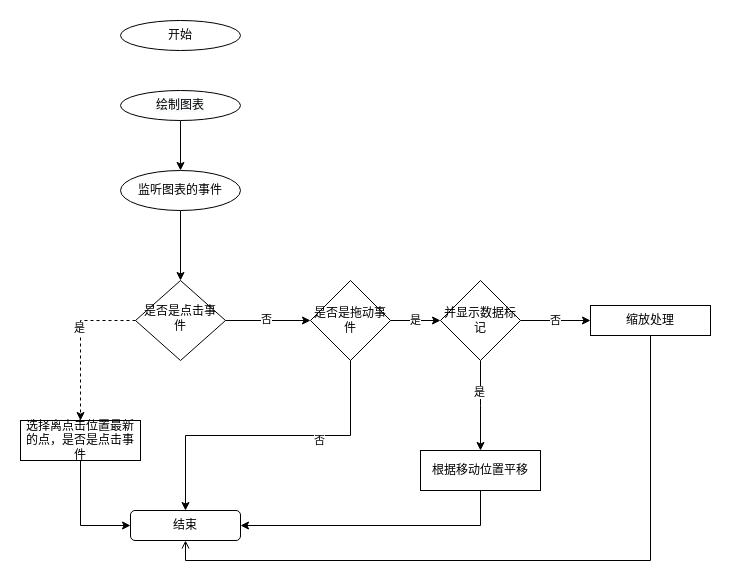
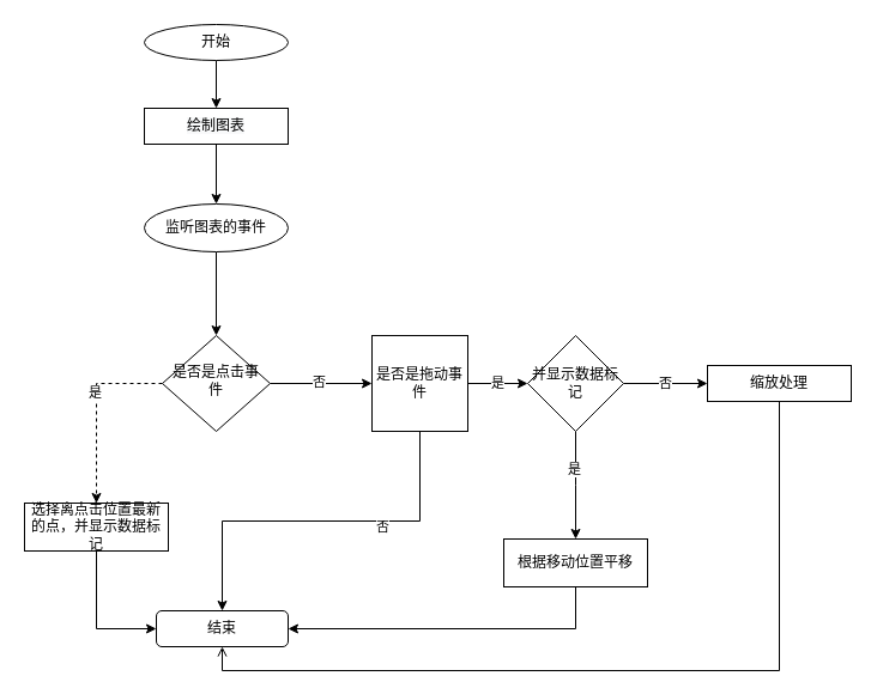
+ <mxCell id="2" style="edgeStyle=orthogonalEdgeStyle;rounded=0;orthogonalLoop=1;jettySize=auto;html=1;exitX=0.5;exitY=1;exitDx=0;exitDy=0;entryX=0.5;entryY=0;entryDx=0;entryDy=0;entryPerimeter=0;" edge="1" parent="1" source="3" target="5"><mxGeometry relative="1" as="geometry"><mxPoint x="310" y="110" as="targetPoint" /></mxGeometry></mxCell>
- <mxCell id="5" value="&lt;meta charset=&quot;utf-8&quot;&gt;&lt;span style=&quot;color: rgb(0, 0, 0); font-family: helvetica; font-size: 12px; font-style: normal; font-weight: 400; letter-spacing: normal; text-align: center; text-indent: 0px; text-transform: none; word-spacing: 0px; background-color: rgb(248, 249, 250); display: inline; float: none;&quot;&gt;绘制图表&lt;/span&gt;" style="ellipse;whiteSpace=wrap;html=1;" vertex="1" parent="1"><mxGeometry x="120" y="90" width="120" height="30" as="geometry" /></mxCell>
+ <mxCell id="5" value="&lt;meta charset=&quot;utf-8&quot;&gt;&lt;span style=&quot;color: rgb(0, 0, 0); font-family: helvetica; font-size: 12px; font-style: normal; font-weight: 400; letter-spacing: normal; text-align: center; text-indent: 0px; text-transform: none; word-spacing: 0px; background-color: rgb(248, 249, 250); display: inline; float: none;&quot;&gt;绘制图表&lt;/span&gt;" style="rounded=0;whiteSpace=wrap;html=1;" vertex="1" parent="1"><mxGeometry x="120" y="90" width="120" height="30" as="geometry" /></mxCell>
- <mxCell id="19" value="是否是拖动事件" style="rhombus;whiteSpace=wrap;html=1;" vertex="1" parent="1"><mxGeometry x="310" y="280" width="80" height="80" as="geometry" /></mxCell>
+ <mxCell id="19" value="是否是拖动事件" style="whiteSpace=wrap;html=1;rounded=0;" vertex="1" parent="1"><mxGeometry x="310" y="280" width="80" height="80" as="geometry" /></mxCell>
- <mxCell id="15" value="选择离点击位置最新的点，是否是点击事件" style="rounded=0;whiteSpace=wrap;html=1;" vertex="1" parent="1"><mxGeometry x="20" y="420" width="120" height="40" as="geometry" /></mxCell>
+ <mxCell id="15" value="选择离点击位置最新的点，并显示数据标记" style="rounded=0;whiteSpace=wrap;html=1;" vertex="1" parent="1"><mxGeometry x="20" y="420" width="120" height="40" as="geometry" /></mxCell>
